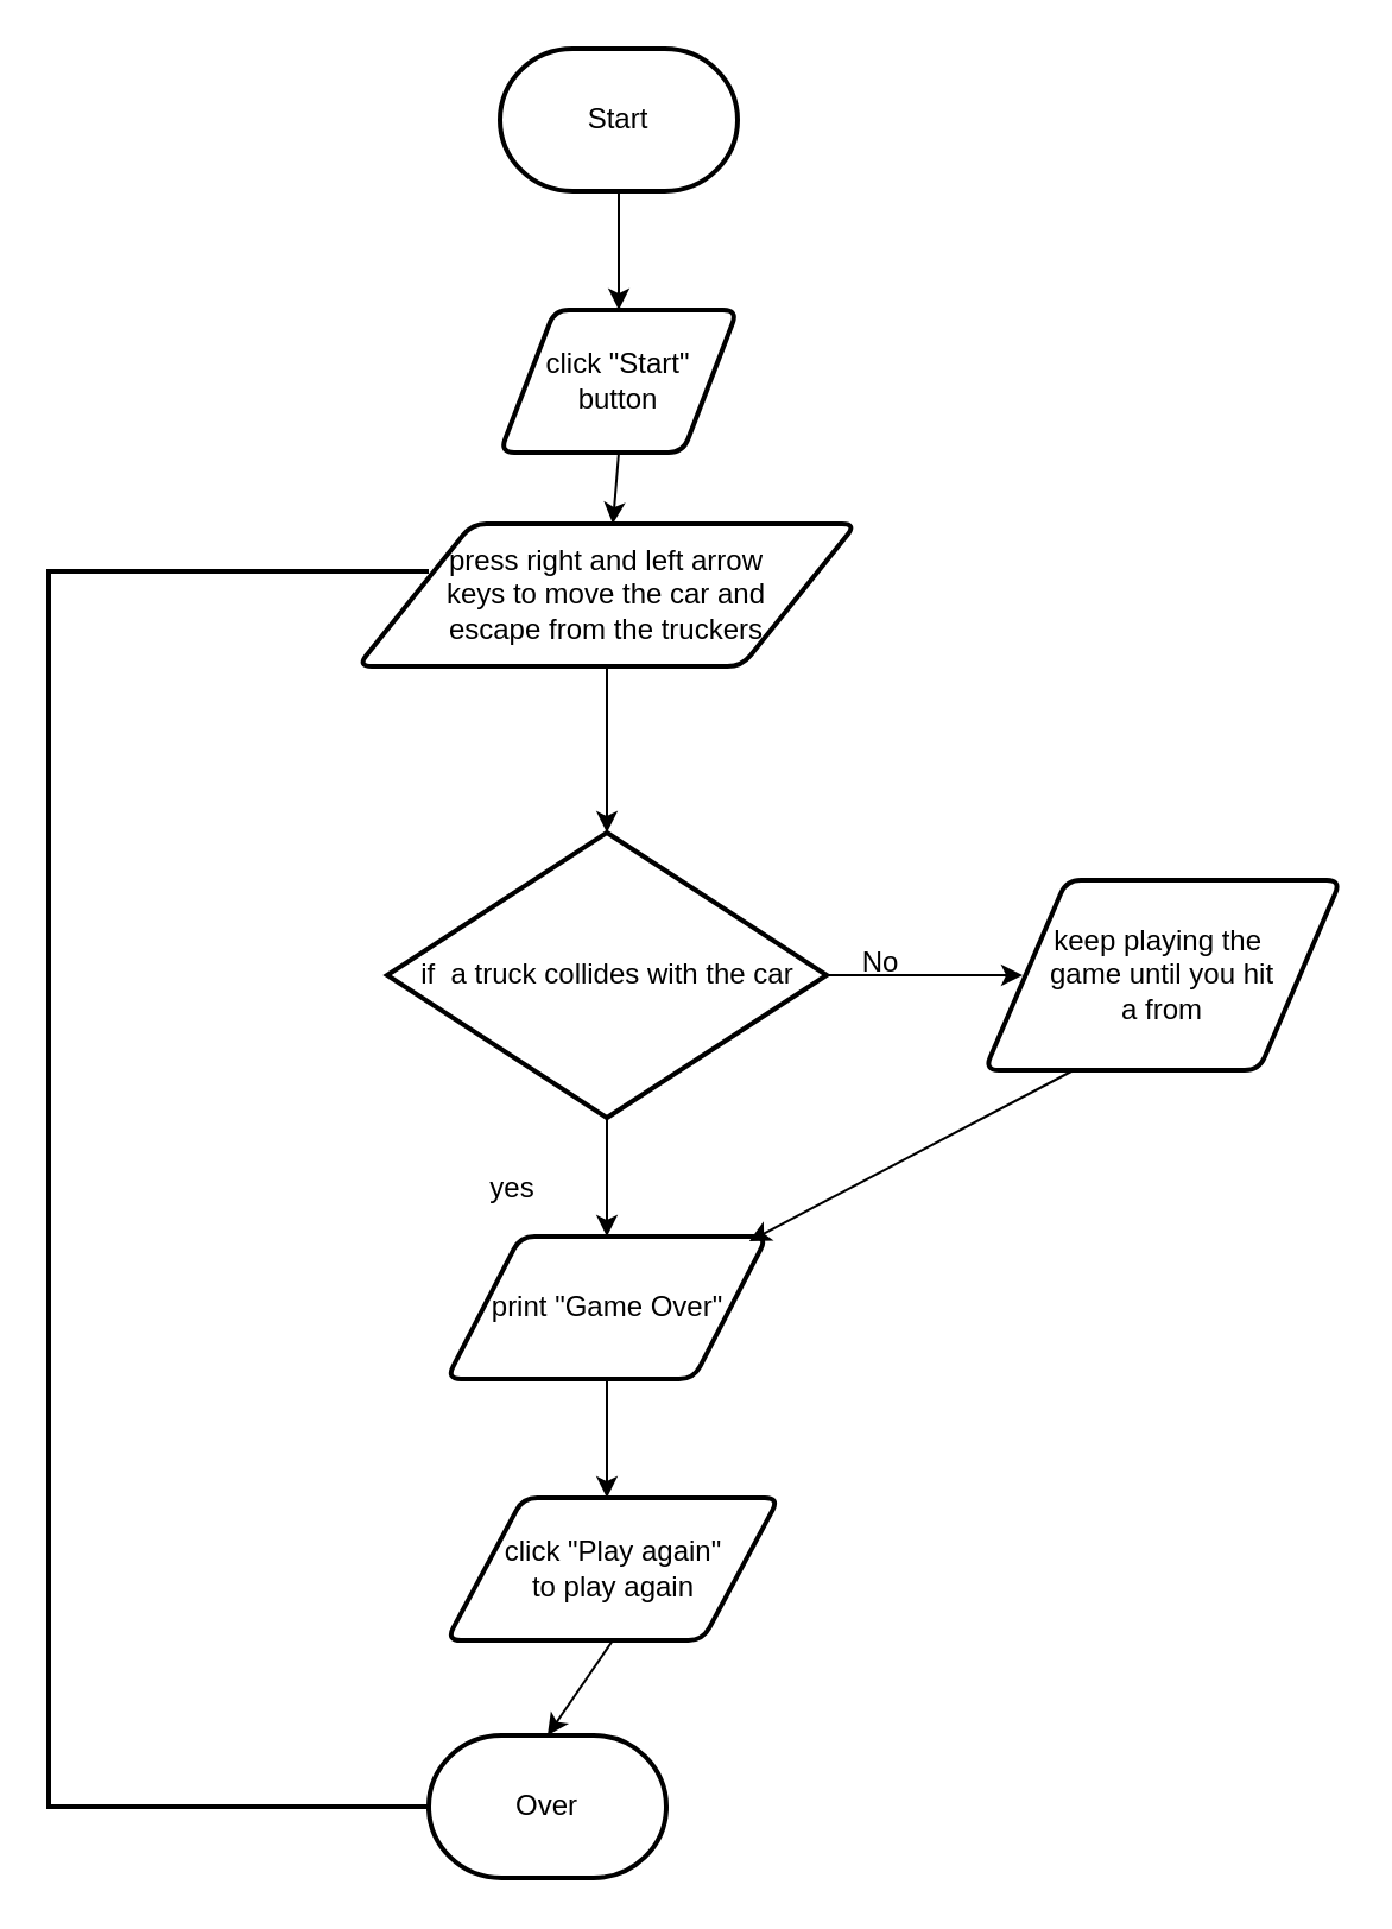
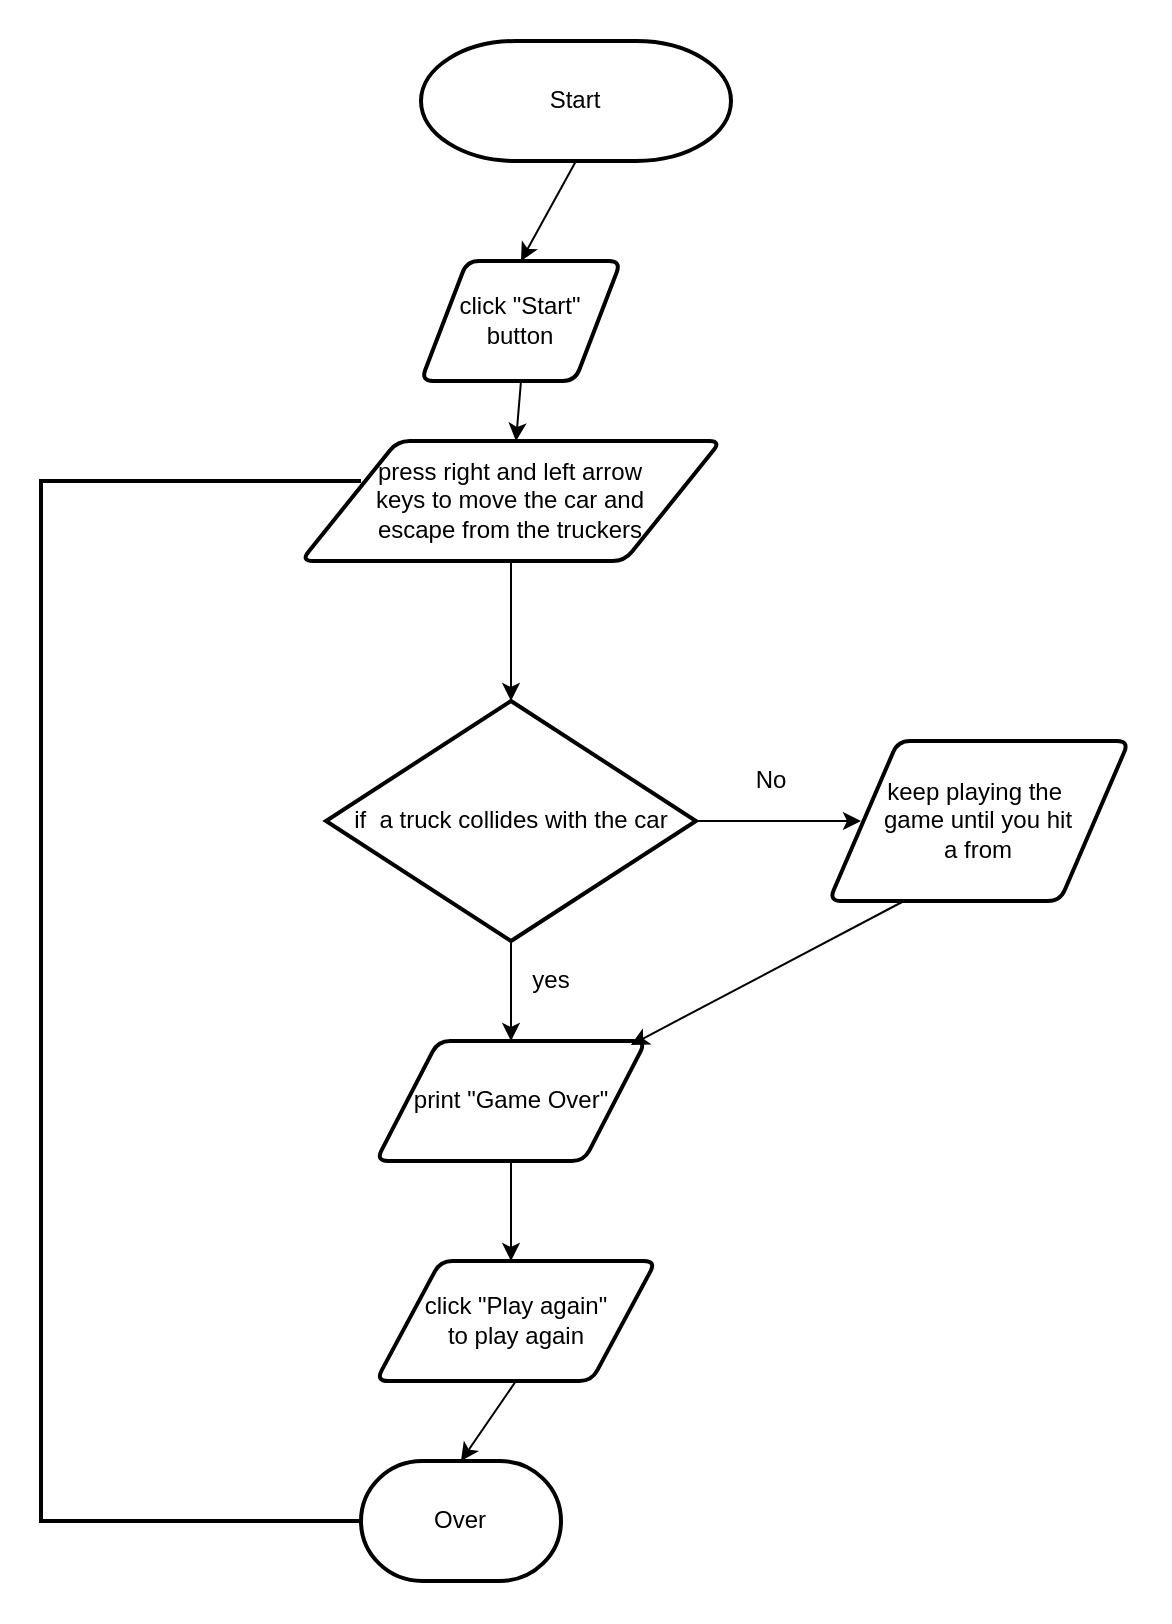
- <mxCell id="3" value="Start" style="strokeWidth=2;html=1;shape=mxgraph.flowchart.terminator;whiteSpace=wrap;" vertex="1" parent="1"><mxGeometry x="210" y="20" width="100" height="60" as="geometry" /></mxCell>
+ <mxCell id="3" value="Start" style="strokeWidth=2;html=1;shape=mxgraph.flowchart.terminator;whiteSpace=wrap;" vertex="1" parent="1"><mxGeometry x="210" y="20" width="155" height="60" as="geometry" /></mxCell>
- <mxCell id="20" value="No" style="text;html=1;align=center;verticalAlign=middle;resizable=0;points=[];autosize=1;strokeColor=none;fillColor=none;" vertex="1" parent="1"><mxGeometry x="355" y="395" width="30" height="20" as="geometry" /></mxCell>
+ <mxCell id="20" value="No" style="text;html=1;align=center;verticalAlign=middle;resizable=0;points=[];autosize=1;strokeColor=none;fillColor=none;" vertex="1" parent="1"><mxGeometry x="370" y="380" width="30" height="20" as="geometry" /></mxCell>
- <mxCell id="13" value="yes" style="text;html=1;align=center;verticalAlign=middle;resizable=0;points=[];autosize=1;strokeColor=none;fillColor=none;" vertex="1" parent="1"><mxGeometry x="200" y="490" width="30" height="20" as="geometry" /></mxCell>
+ <mxCell id="13" value="yes" style="text;html=1;align=center;verticalAlign=middle;resizable=0;points=[];autosize=1;strokeColor=none;fillColor=none;" vertex="1" parent="1"><mxGeometry x="260" y="480" width="30" height="20" as="geometry" /></mxCell>
